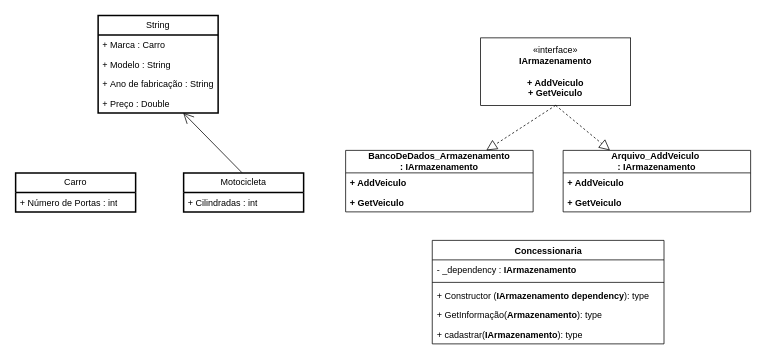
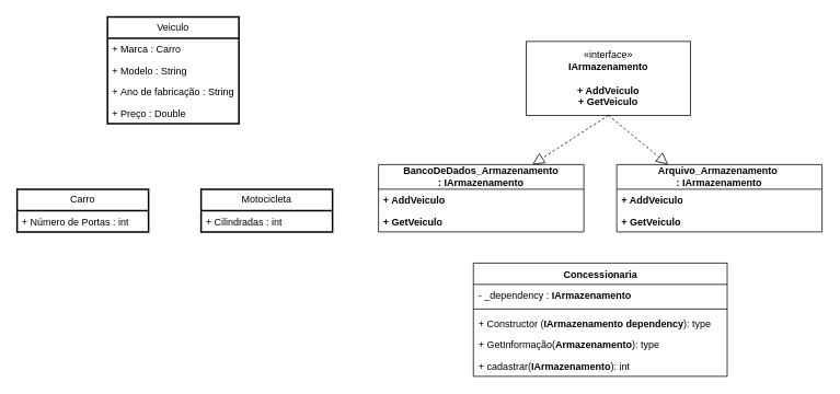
- <mxCell id="2" value="String" style="swimlane;fontStyle=0;childLayout=stackLayout;horizontal=1;startSize=26;fillColor=none;horizontalStack=0;resizeParent=1;resizeParentMax=0;resizeLast=0;collapsible=1;marginBottom=0;whiteSpace=wrap;html=1;strokeWidth=2;" vertex="1" parent="1"><mxGeometry x="130" y="20" width="160" height="130" as="geometry" /></mxCell>
+ <mxCell id="2" value="Veiculo" style="swimlane;fontStyle=0;childLayout=stackLayout;horizontal=1;startSize=26;fillColor=none;horizontalStack=0;resizeParent=1;resizeParentMax=0;resizeLast=0;collapsible=1;marginBottom=0;whiteSpace=wrap;html=1;strokeWidth=2;" vertex="1" parent="1"><mxGeometry x="130" y="20" width="160" height="130" as="geometry" /></mxCell>
- <mxCell id="11" value="" style="endArrow=open;endFill=1;endSize=12;html=1;rounded=0;exitX=0.486;exitY=-0.006;exitDx=0;exitDy=0;entryX=0.709;entryY=1;entryDx=0;entryDy=0;entryPerimeter=0;exitPerimeter=0;" edge="1" parent="1" source="9" target="6"><mxGeometry width="160" relative="1" as="geometry"><mxPoint x="130" y="210" as="sourcePoint" /><mxPoint x="193" y="161" as="targetPoint" /></mxGeometry></mxCell>
- <mxCell id="23" value="&lt;b&gt;Arquivo_AddVeiculo&amp;nbsp;&lt;br&gt;:&amp;nbsp;&lt;/b&gt;&lt;b style=&quot;border-color: var(--border-color);&quot;&gt;IArmazenamento&lt;/b&gt;" style="swimlane;fontStyle=0;childLayout=stackLayout;horizontal=1;startSize=30;fillColor=none;horizontalStack=0;resizeParent=1;resizeParentMax=0;resizeLast=0;collapsible=1;marginBottom=0;whiteSpace=wrap;html=1;" vertex="1" parent="18"><mxGeometry x="290" y="150" width="250" height="82" as="geometry" /></mxCell>
+ <mxCell id="23" value="&lt;b&gt;Arquivo_Armazenamento&amp;nbsp;&lt;br&gt;:&amp;nbsp;&lt;/b&gt;&lt;b style=&quot;border-color: var(--border-color);&quot;&gt;IArmazenamento&lt;/b&gt;" style="swimlane;fontStyle=0;childLayout=stackLayout;horizontal=1;startSize=30;fillColor=none;horizontalStack=0;resizeParent=1;resizeParentMax=0;resizeLast=0;collapsible=1;marginBottom=0;whiteSpace=wrap;html=1;" vertex="1" parent="18"><mxGeometry x="290" y="150" width="250" height="82" as="geometry" /></mxCell>
- <mxCell id="17" value="+ cadastrar(&lt;b style=&quot;border-color: var(--border-color); text-align: center;&quot;&gt;IArmazenamento&lt;/b&gt;): type" style="text;strokeColor=none;fillColor=none;align=left;verticalAlign=top;spacingLeft=4;spacingRight=4;overflow=hidden;rotatable=0;points=[[0,0.5],[1,0.5]];portConstraint=eastwest;whiteSpace=wrap;html=1;" vertex="1" parent="12"><mxGeometry y="112" width="309" height="26" as="geometry" /></mxCell>
+ <mxCell id="17" value="+ cadastrar(&lt;b style=&quot;border-color: var(--border-color); text-align: center;&quot;&gt;IArmazenamento&lt;/b&gt;): int" style="text;strokeColor=none;fillColor=none;align=left;verticalAlign=top;spacingLeft=4;spacingRight=4;overflow=hidden;rotatable=0;points=[[0,0.5],[1,0.5]];portConstraint=eastwest;whiteSpace=wrap;html=1;" vertex="1" parent="12"><mxGeometry y="112" width="309" height="26" as="geometry" /></mxCell>
